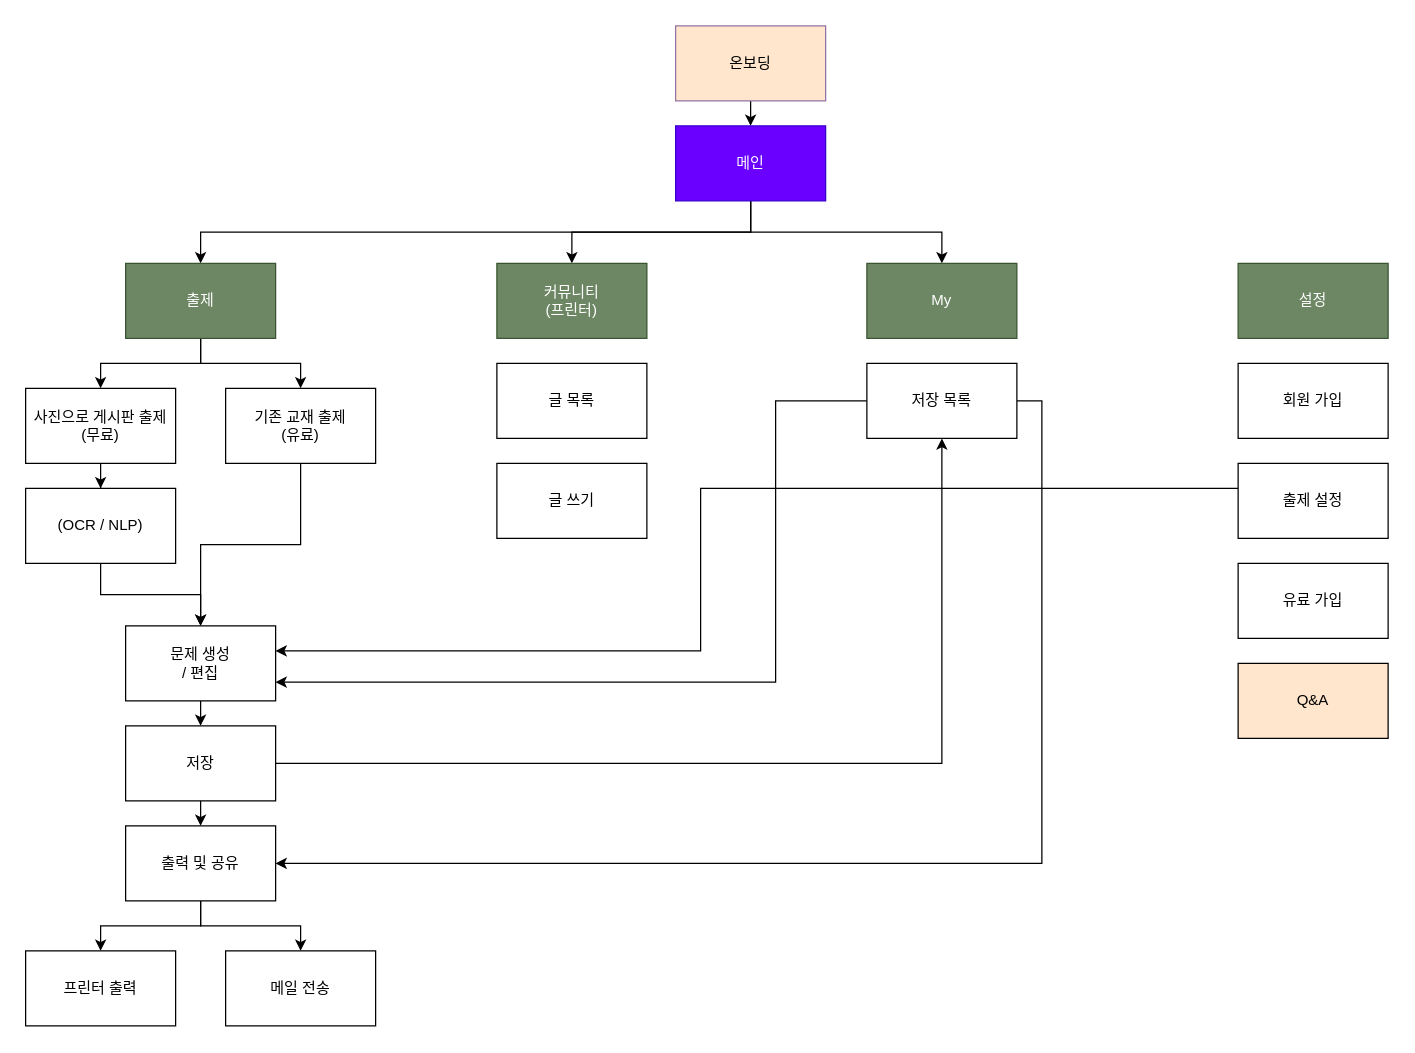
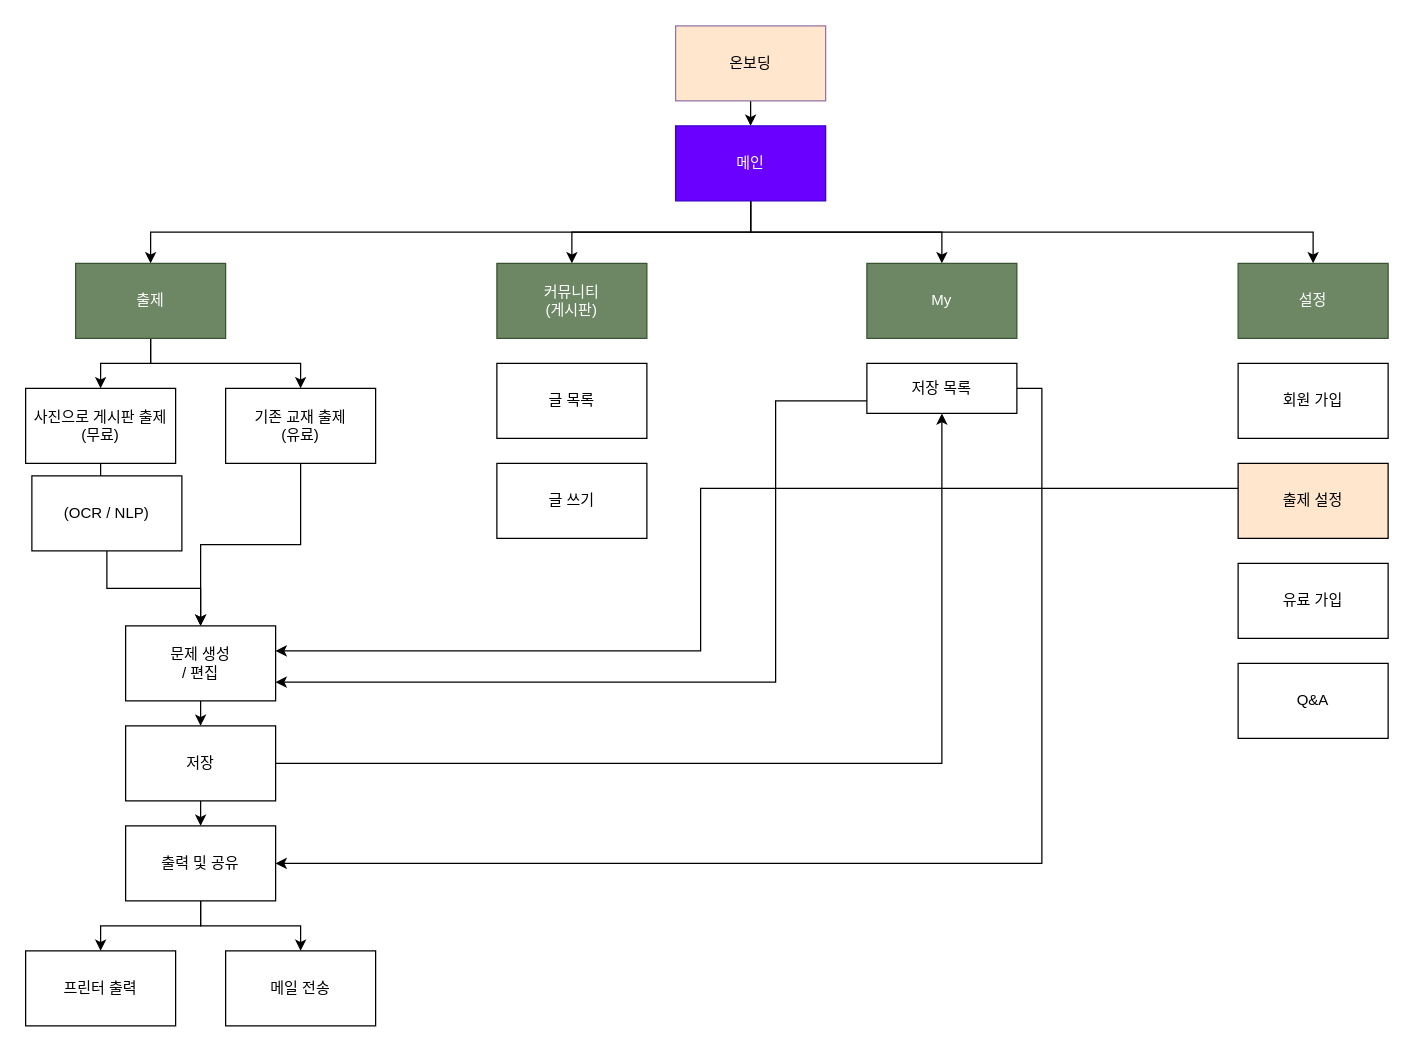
+ <mxCell id="7" style="edgeStyle=elbowEdgeStyle;rounded=0;orthogonalLoop=1;jettySize=auto;html=1;exitX=0.5;exitY=1;exitDx=0;exitDy=0;elbow=vertical;" edge="1" parent="1" source="8" target="14"><mxGeometry relative="1" as="geometry" /></mxCell>
- <mxCell id="11" value="출제" style="rounded=0;whiteSpace=wrap;html=1;fillColor=#6d8764;fontColor=#ffffff;strokeColor=#3A5431;flipH=0;" vertex="1" parent="1"><mxGeometry x="100" y="210" width="120" height="60" as="geometry" /></mxCell>
+ <mxCell id="11" value="출제" style="rounded=0;whiteSpace=wrap;html=1;fillColor=#6d8764;fontColor=#ffffff;strokeColor=#3A5431;flipH=0;" vertex="1" parent="1"><mxGeometry x="60" y="210" width="120" height="60" as="geometry" /></mxCell>
- <mxCell id="12" value="커뮤니티&lt;br&gt;(프린터)" style="rounded=0;whiteSpace=wrap;html=1;fillColor=#6d8764;fontColor=#ffffff;strokeColor=#3A5431;flipH=0;" vertex="1" parent="1"><mxGeometry x="397" y="210" width="120" height="60" as="geometry" /></mxCell>
+ <mxCell id="12" value="커뮤니티&lt;br&gt;(게시판)" style="rounded=0;whiteSpace=wrap;html=1;fillColor=#6d8764;fontColor=#ffffff;strokeColor=#3A5431;flipH=0;" vertex="1" parent="1"><mxGeometry x="397" y="210" width="120" height="60" as="geometry" /></mxCell>
- <mxCell id="34" value="저장 목록" style="rounded=0;whiteSpace=wrap;html=1;" vertex="1" parent="1"><mxGeometry x="693" y="290" width="120" height="60" as="geometry" /></mxCell>
+ <mxCell id="34" value="저장 목록" style="rounded=0;whiteSpace=wrap;html=1;" vertex="1" parent="1"><mxGeometry x="693" y="290" width="120" height="40" as="geometry" /></mxCell>
- <mxCell id="37" value="출제 설정" style="rounded=0;whiteSpace=wrap;html=1;" vertex="1" parent="1"><mxGeometry x="990" y="370" width="120" height="60" as="geometry" /></mxCell>
+ <mxCell id="37" value="출제 설정" style="rounded=0;whiteSpace=wrap;html=1;fillColor=#ffe6cc;" vertex="1" parent="1"><mxGeometry x="990" y="370" width="120" height="60" as="geometry" /></mxCell>
- <mxCell id="38" value="(OCR / NLP)" style="rounded=0;whiteSpace=wrap;html=1;" vertex="1" parent="1"><mxGeometry x="20" y="390" width="120" height="60" as="geometry" /></mxCell>
+ <mxCell id="38" value="(OCR / NLP)" style="rounded=0;whiteSpace=wrap;html=1;" vertex="1" parent="1"><mxGeometry x="25" y="380" width="120" height="60" as="geometry" /></mxCell>
- <mxCell id="40" value="Q&amp;amp;A" style="rounded=0;whiteSpace=wrap;html=1;fillColor=#ffe6cc;" vertex="1" parent="1"><mxGeometry x="990" y="530" width="120" height="60" as="geometry" /></mxCell>
+ <mxCell id="40" value="Q&amp;amp;A" style="rounded=0;whiteSpace=wrap;html=1;" vertex="1" parent="1"><mxGeometry x="990" y="530" width="120" height="60" as="geometry" /></mxCell>
